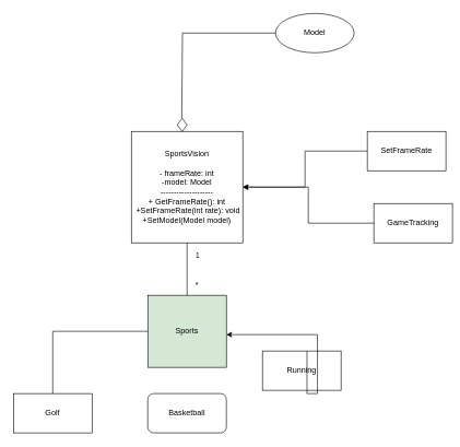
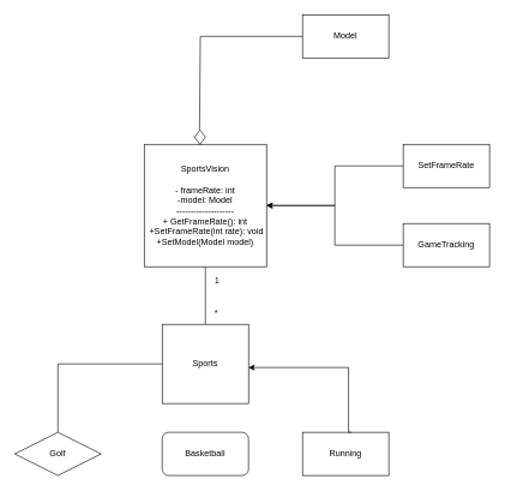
- <mxCell id="16" value="Model" style="ellipse;whiteSpace=wrap;html=1;" vertex="1" parent="1"><mxGeometry x="420" y="20" width="120" height="60" as="geometry" /></mxCell>
+ <mxCell id="16" value="Model" style="rounded=0;whiteSpace=wrap;html=1;" vertex="1" parent="1"><mxGeometry x="420" y="20" width="120" height="60" as="geometry" /></mxCell>
- <mxCell id="12" value="GameTracking" style="rounded=0;whiteSpace=wrap;html=1;" vertex="1" parent="1"><mxGeometry x="570" y="310" width="120" height="60" as="geometry" /></mxCell>
+ <mxCell id="12" value="GameTracking" style="rounded=0;whiteSpace=wrap;html=1;" vertex="1" parent="1"><mxGeometry x="560" y="310" width="120" height="60" as="geometry" /></mxCell>
- <mxCell id="3" value="Sports" style="rounded=0;whiteSpace=wrap;html=1;fillColor=#d5e8d4;" vertex="1" parent="1"><mxGeometry x="225" y="450" width="120" height="110" as="geometry" /></mxCell>
+ <mxCell id="3" value="Sports" style="rounded=0;whiteSpace=wrap;html=1;" vertex="1" parent="1"><mxGeometry x="225" y="450" width="120" height="110" as="geometry" /></mxCell>
- <mxCell id="7" value="Running" style="rounded=0;whiteSpace=wrap;html=1;" vertex="1" parent="1"><mxGeometry x="400" y="535" width="120" height="60" as="geometry" /></mxCell>
+ <mxCell id="7" value="Running" style="rounded=0;whiteSpace=wrap;html=1;" vertex="1" parent="1"><mxGeometry x="420" y="600" width="120" height="60" as="geometry" /></mxCell>
- <mxCell id="5" value="Golf" style="rounded=0;whiteSpace=wrap;html=1;" vertex="1" parent="1"><mxGeometry x="20" y="600" width="120" height="60" as="geometry" /></mxCell>
+ <mxCell id="5" value="Golf" style="rhombus;whiteSpace=wrap;html=1;" vertex="1" parent="1"><mxGeometry x="20" y="600" width="120" height="60" as="geometry" /></mxCell>
